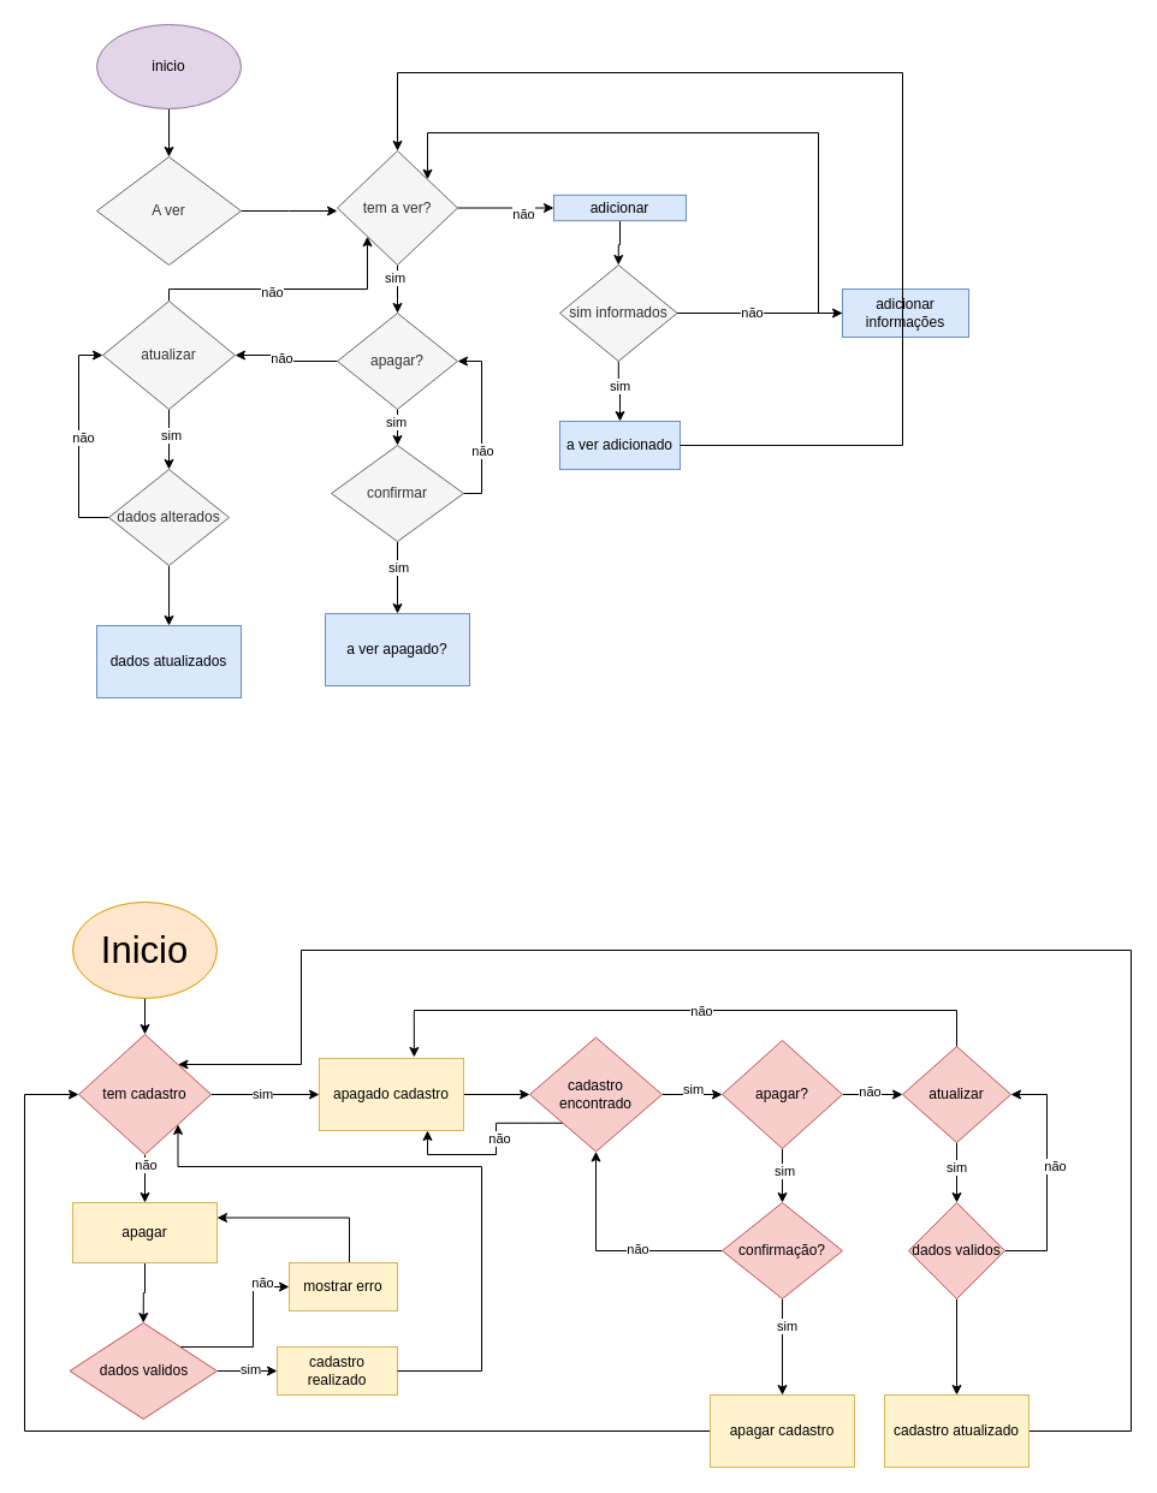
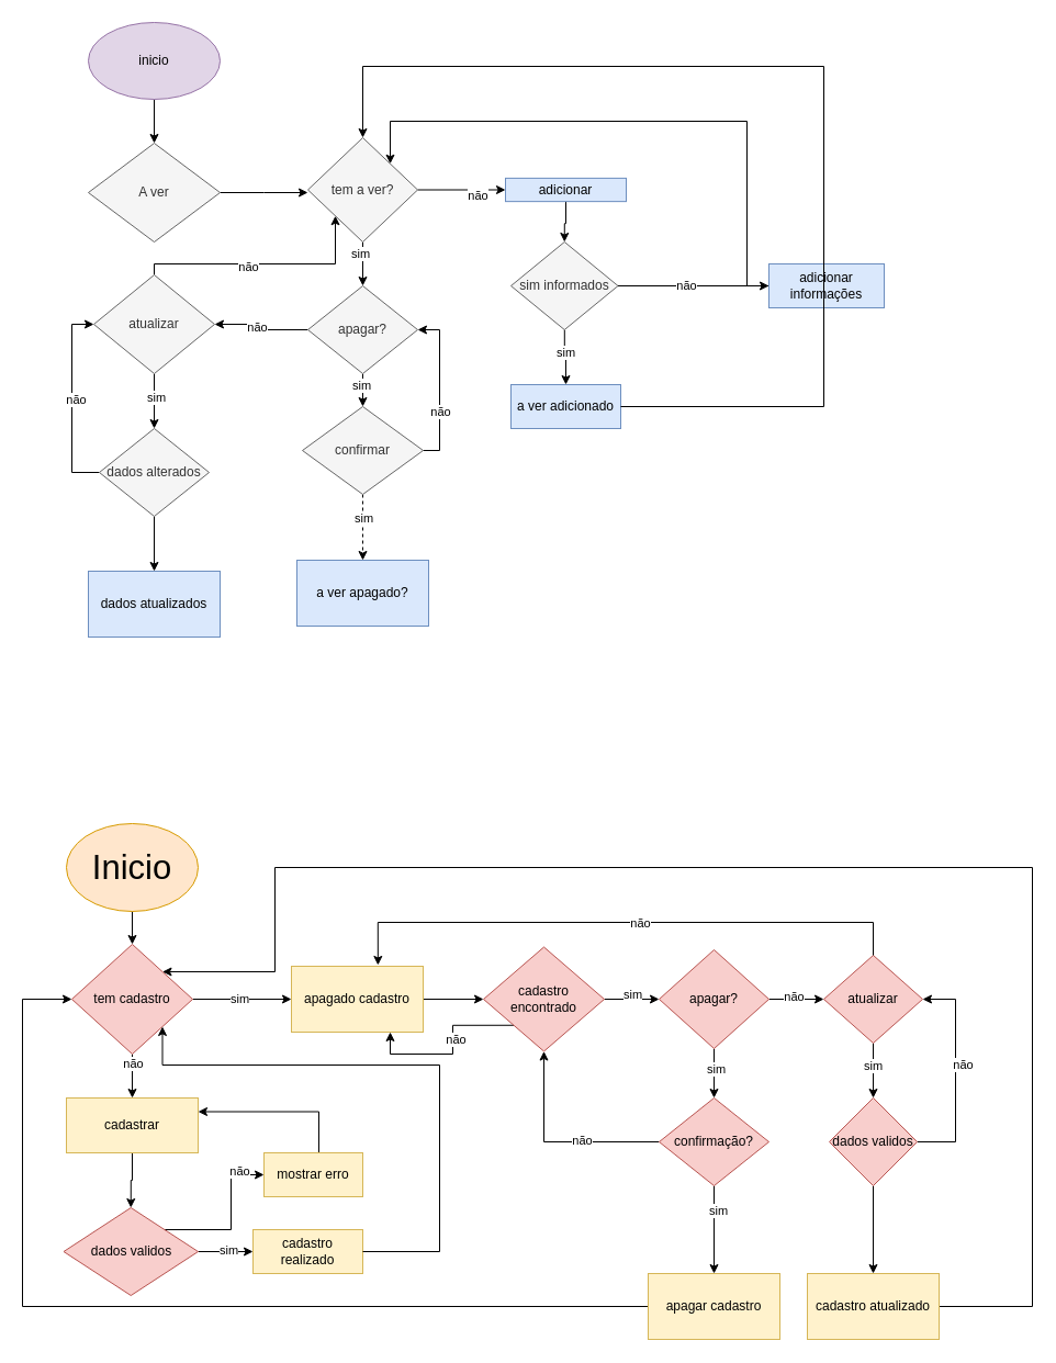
- <mxCell id="24" style="edgeStyle=orthogonalEdgeStyle;rounded=0;orthogonalLoop=1;jettySize=auto;html=1;exitX=0.5;exitY=1;exitDx=0;exitDy=0;entryX=0.5;entryY=0;entryDx=0;entryDy=0;" parent="1" source="28" target="33" edge="1"><mxGeometry relative="1" as="geometry" /></mxCell>
+ <mxCell id="24" style="edgeStyle=orthogonalEdgeStyle;rounded=0;orthogonalLoop=1;jettySize=auto;html=1;exitX=0.5;exitY=1;exitDx=0;exitDy=0;entryX=0.5;entryY=0;entryDx=0;entryDy=0;dashed=1;" parent="1" source="28" target="33" edge="1"><mxGeometry relative="1" as="geometry" /></mxCell>
- <mxCell id="79" value="apagar" style="rounded=0;whiteSpace=wrap;html=1;fillColor=#fff2cc;strokeColor=#d6b656;" parent="1" vertex="1"><mxGeometry x="60" y="1000" width="120" height="50" as="geometry" /></mxCell>
+ <mxCell id="79" value="cadastrar" style="rounded=0;whiteSpace=wrap;html=1;fillColor=#fff2cc;strokeColor=#d6b656;" parent="1" vertex="1"><mxGeometry x="60" y="1000" width="120" height="50" as="geometry" /></mxCell>
